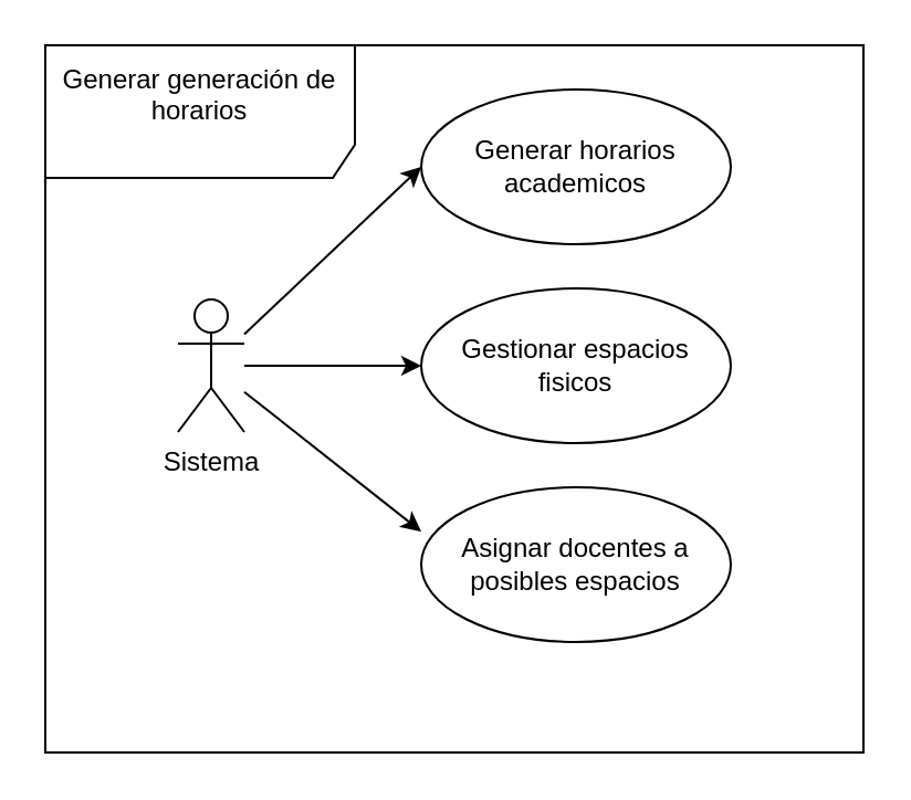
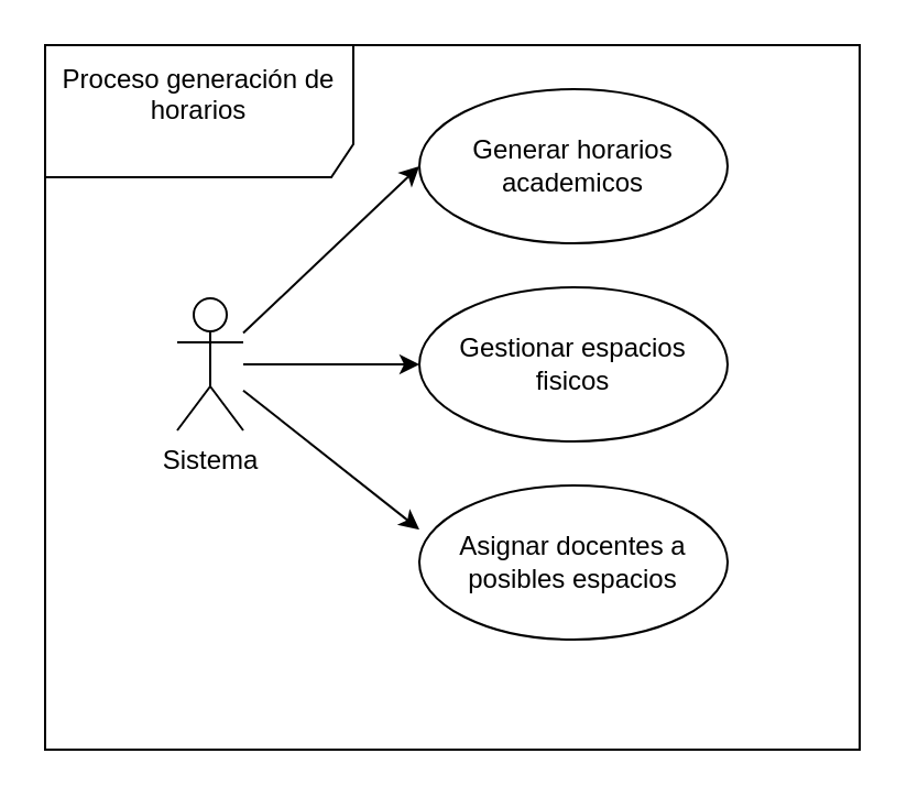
- <mxCell id="9" value="Generar generación de horarios&lt;div&gt;&lt;br&gt;&lt;/div&gt;" style="shape=umlFrame;whiteSpace=wrap;html=1;pointerEvents=0;recursiveResize=0;container=1;collapsible=0;width=140;height=60;" vertex="1" parent="1"><mxGeometry x="20" y="20" width="370" height="320" as="geometry" /></mxCell>
+ <mxCell id="9" value="Proceso generación de horarios&lt;div&gt;&lt;br&gt;&lt;/div&gt;" style="shape=umlFrame;whiteSpace=wrap;html=1;pointerEvents=0;recursiveResize=0;container=1;collapsible=0;width=140;height=60;" vertex="1" parent="1"><mxGeometry x="20" y="20" width="370" height="320" as="geometry" /></mxCell>
